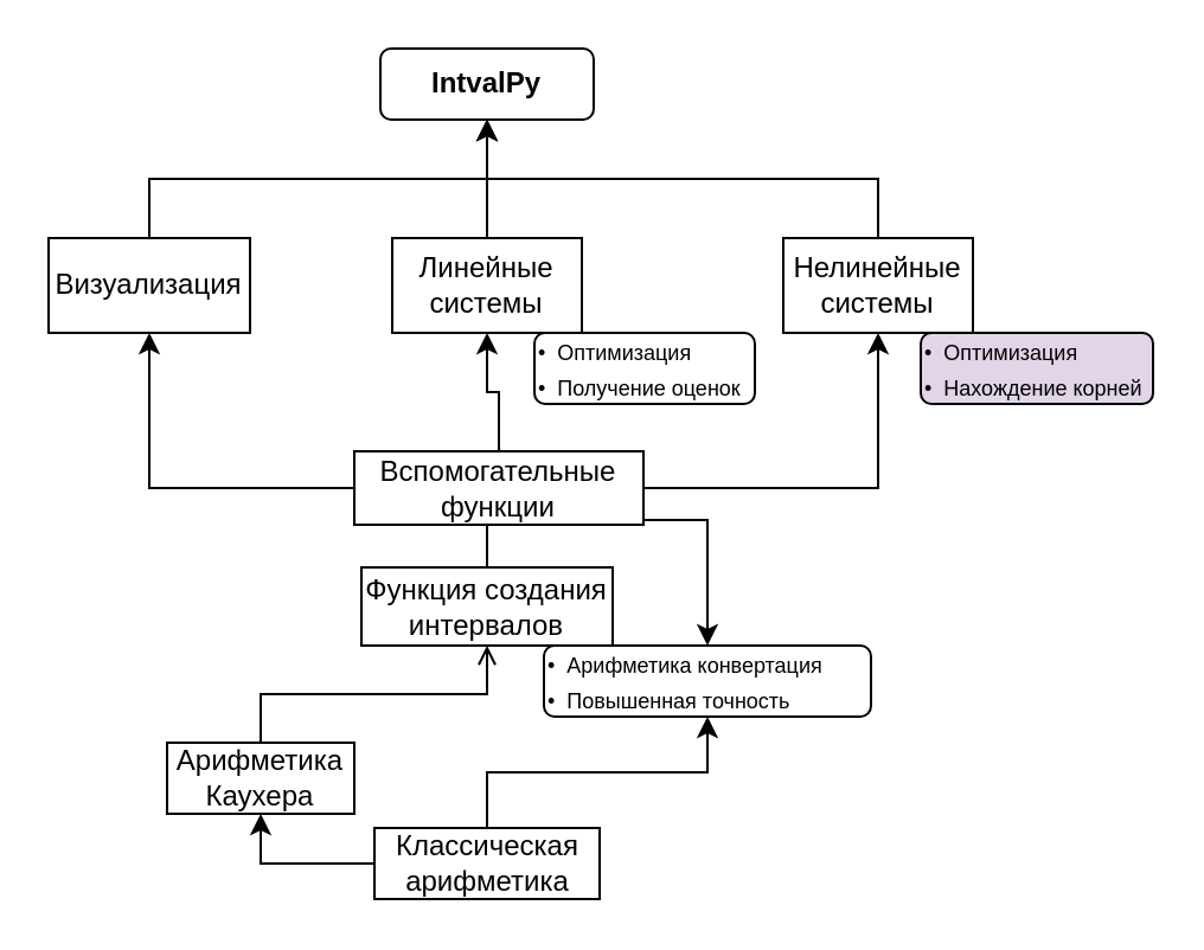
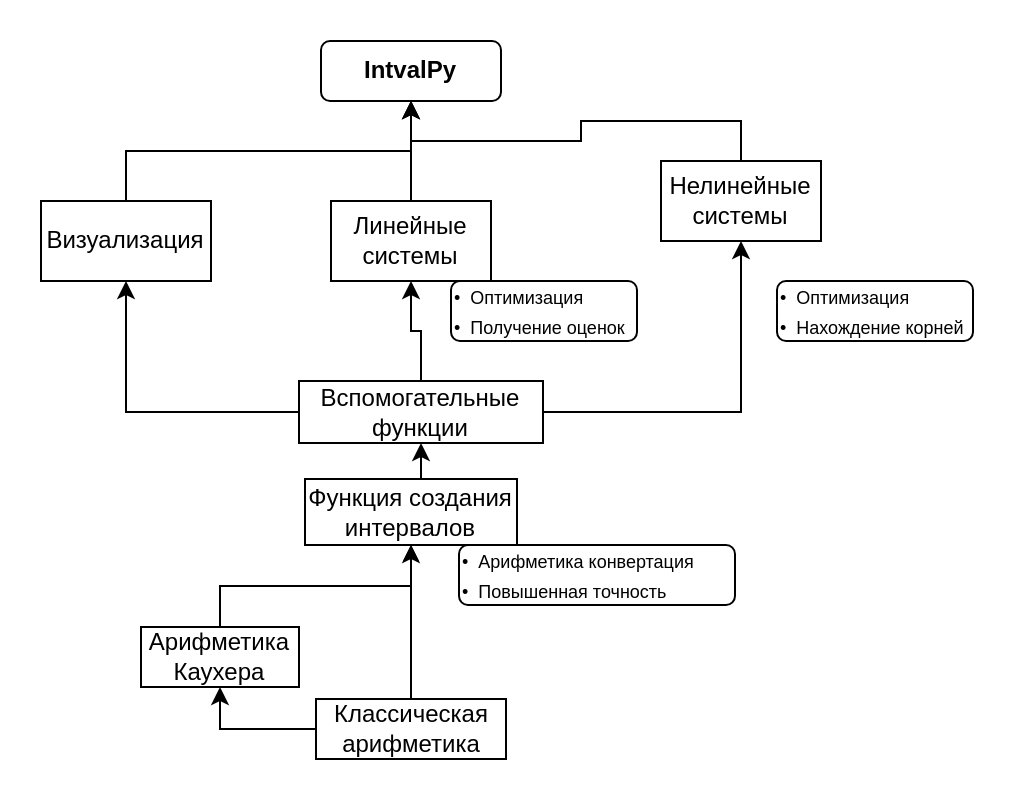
- <mxCell id="20" value="Нелинейные системы" style="rounded=0;whiteSpace=wrap;html=1;fontSize=12;align=center;" parent="1" vertex="1"><mxGeometry x="330" y="100" width="80" height="40" as="geometry" /></mxCell>
+ <mxCell id="20" value="Нелинейные системы" style="rounded=0;whiteSpace=wrap;html=1;fontSize=12;align=center;" parent="1" vertex="1"><mxGeometry x="330" y="80" width="80" height="40" as="geometry" /></mxCell>
- <mxCell id="21" value="&lt;font style=&quot;font-size: 9px&quot;&gt;•&amp;nbsp;&amp;nbsp;Оптимизация&lt;br&gt;•&amp;nbsp;&amp;nbsp;Нахождение корней&lt;br&gt;&lt;/font&gt;" style="rounded=1;whiteSpace=wrap;html=1;fontSize=12;align=left;fillColor=#e1d5e7;" parent="1" vertex="1"><mxGeometry x="388" y="140" width="98" height="30" as="geometry" /></mxCell>
+ <mxCell id="21" value="&lt;font style=&quot;font-size: 9px&quot;&gt;•&amp;nbsp;&amp;nbsp;Оптимизация&lt;br&gt;•&amp;nbsp;&amp;nbsp;Нахождение корней&lt;br&gt;&lt;/font&gt;" style="rounded=1;whiteSpace=wrap;html=1;fontSize=12;align=left;" parent="1" vertex="1"><mxGeometry x="388" y="140" width="98" height="30" as="geometry" /></mxCell>
- <mxCell id="8" style="edgeStyle=orthogonalEdgeStyle;rounded=0;orthogonalLoop=1;jettySize=auto;html=1;exitX=0.5;exitY=0;exitDx=0;exitDy=0;fontSize=12;" parent="1" source="9" target="10" edge="1"><mxGeometry relative="1" as="geometry" /></mxCell>
+ <mxCell id="8" style="edgeStyle=orthogonalEdgeStyle;rounded=0;orthogonalLoop=1;jettySize=auto;html=1;exitX=0.5;exitY=0;exitDx=0;exitDy=0;entryX=0.5;entryY=1;entryDx=0;entryDy=0;fontSize=12;" parent="1" source="9" target="14" edge="1"><mxGeometry relative="1" as="geometry" /></mxCell>
- <mxCell id="2" style="edgeStyle=orthogonalEdgeStyle;rounded=0;orthogonalLoop=1;jettySize=auto;html=1;exitX=0.5;exitY=0;exitDx=0;exitDy=0;fontSize=9;" parent="1" source="4" target="10" edge="1"><mxGeometry relative="1" as="geometry" /></mxCell>
+ <mxCell id="2" style="edgeStyle=orthogonalEdgeStyle;rounded=0;orthogonalLoop=1;jettySize=auto;html=1;exitX=0.5;exitY=0;exitDx=0;exitDy=0;entryX=0.5;entryY=1;entryDx=0;entryDy=0;fontSize=9;" parent="1" source="4" target="9" edge="1"><mxGeometry relative="1" as="geometry" /></mxCell>
